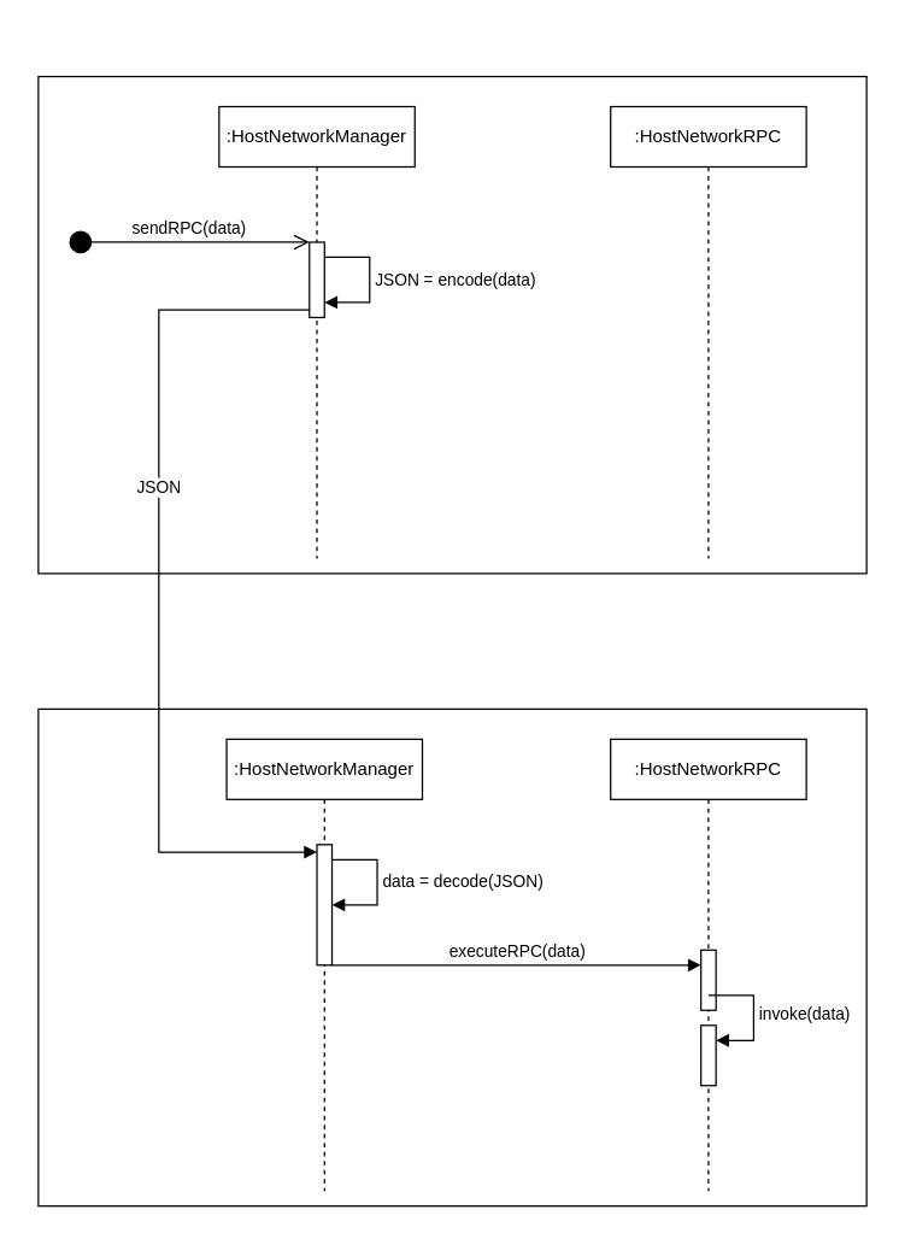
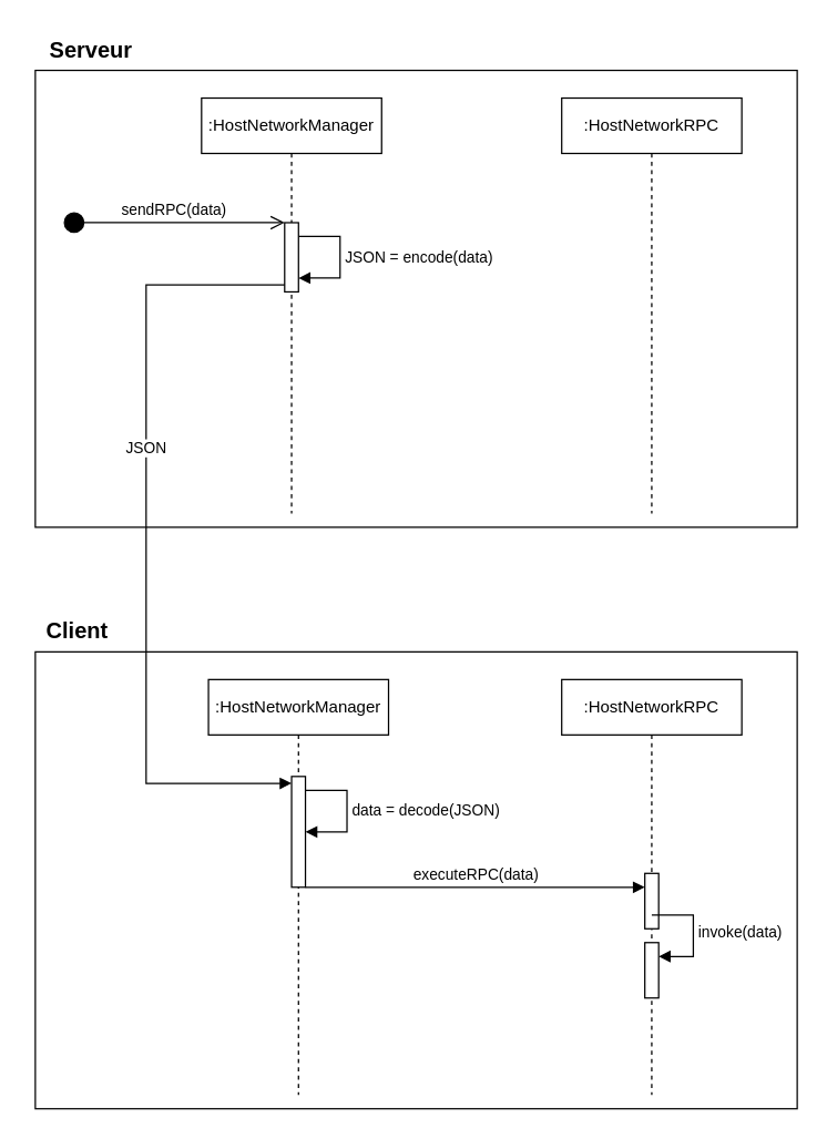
+ <mxCell id="12" value="Serveur" style="text;html=1;align=center;verticalAlign=middle;resizable=0;points=[];autosize=1;strokeColor=none;fillColor=none;fontSize=16;fontStyle=1" vertex="1" parent="1"><mxGeometry x="25" y="20" width="80" height="30" as="geometry" /></mxCell>
+ <mxCell id="11" value="Client" style="text;html=1;align=center;verticalAlign=middle;resizable=0;points=[];autosize=1;strokeColor=none;fillColor=none;fontSize=16;fontStyle=1" vertex="1" parent="1"><mxGeometry x="20" y="440" width="70" height="30" as="geometry" /></mxCell>
